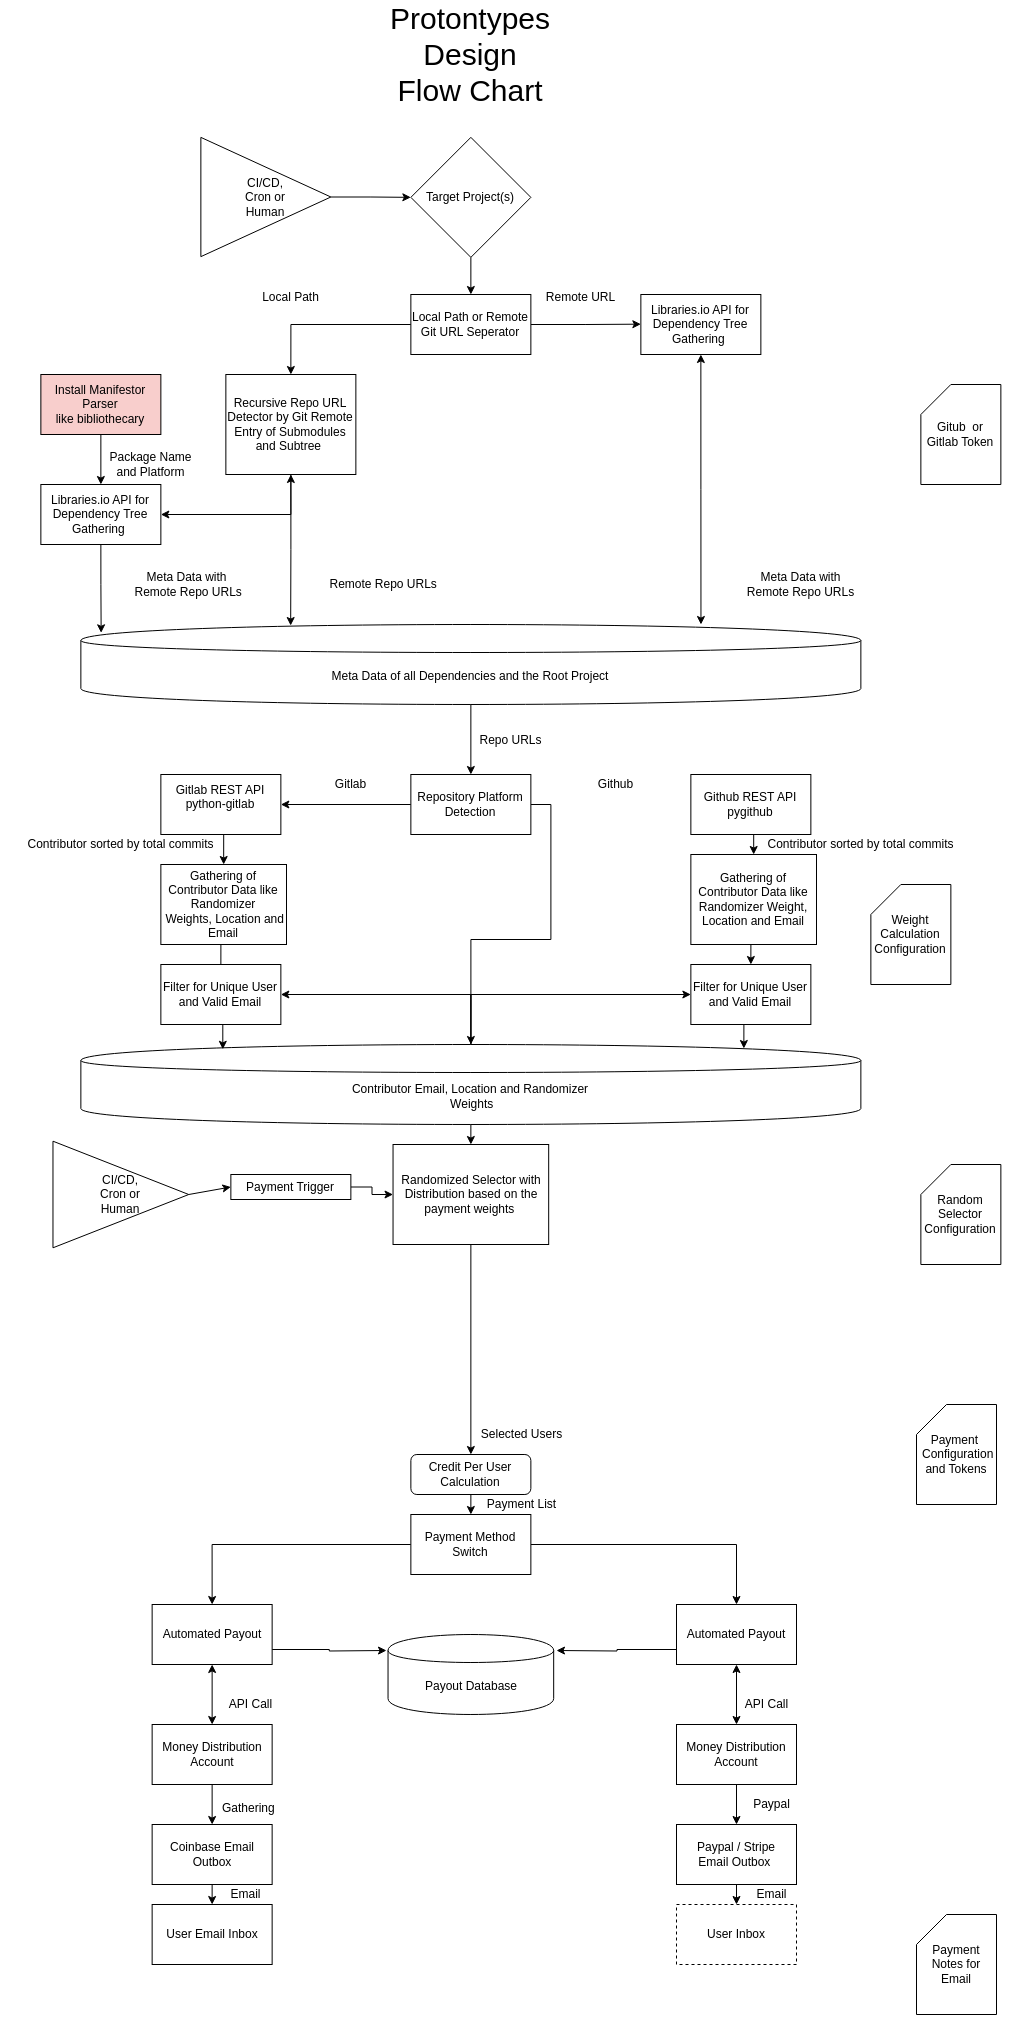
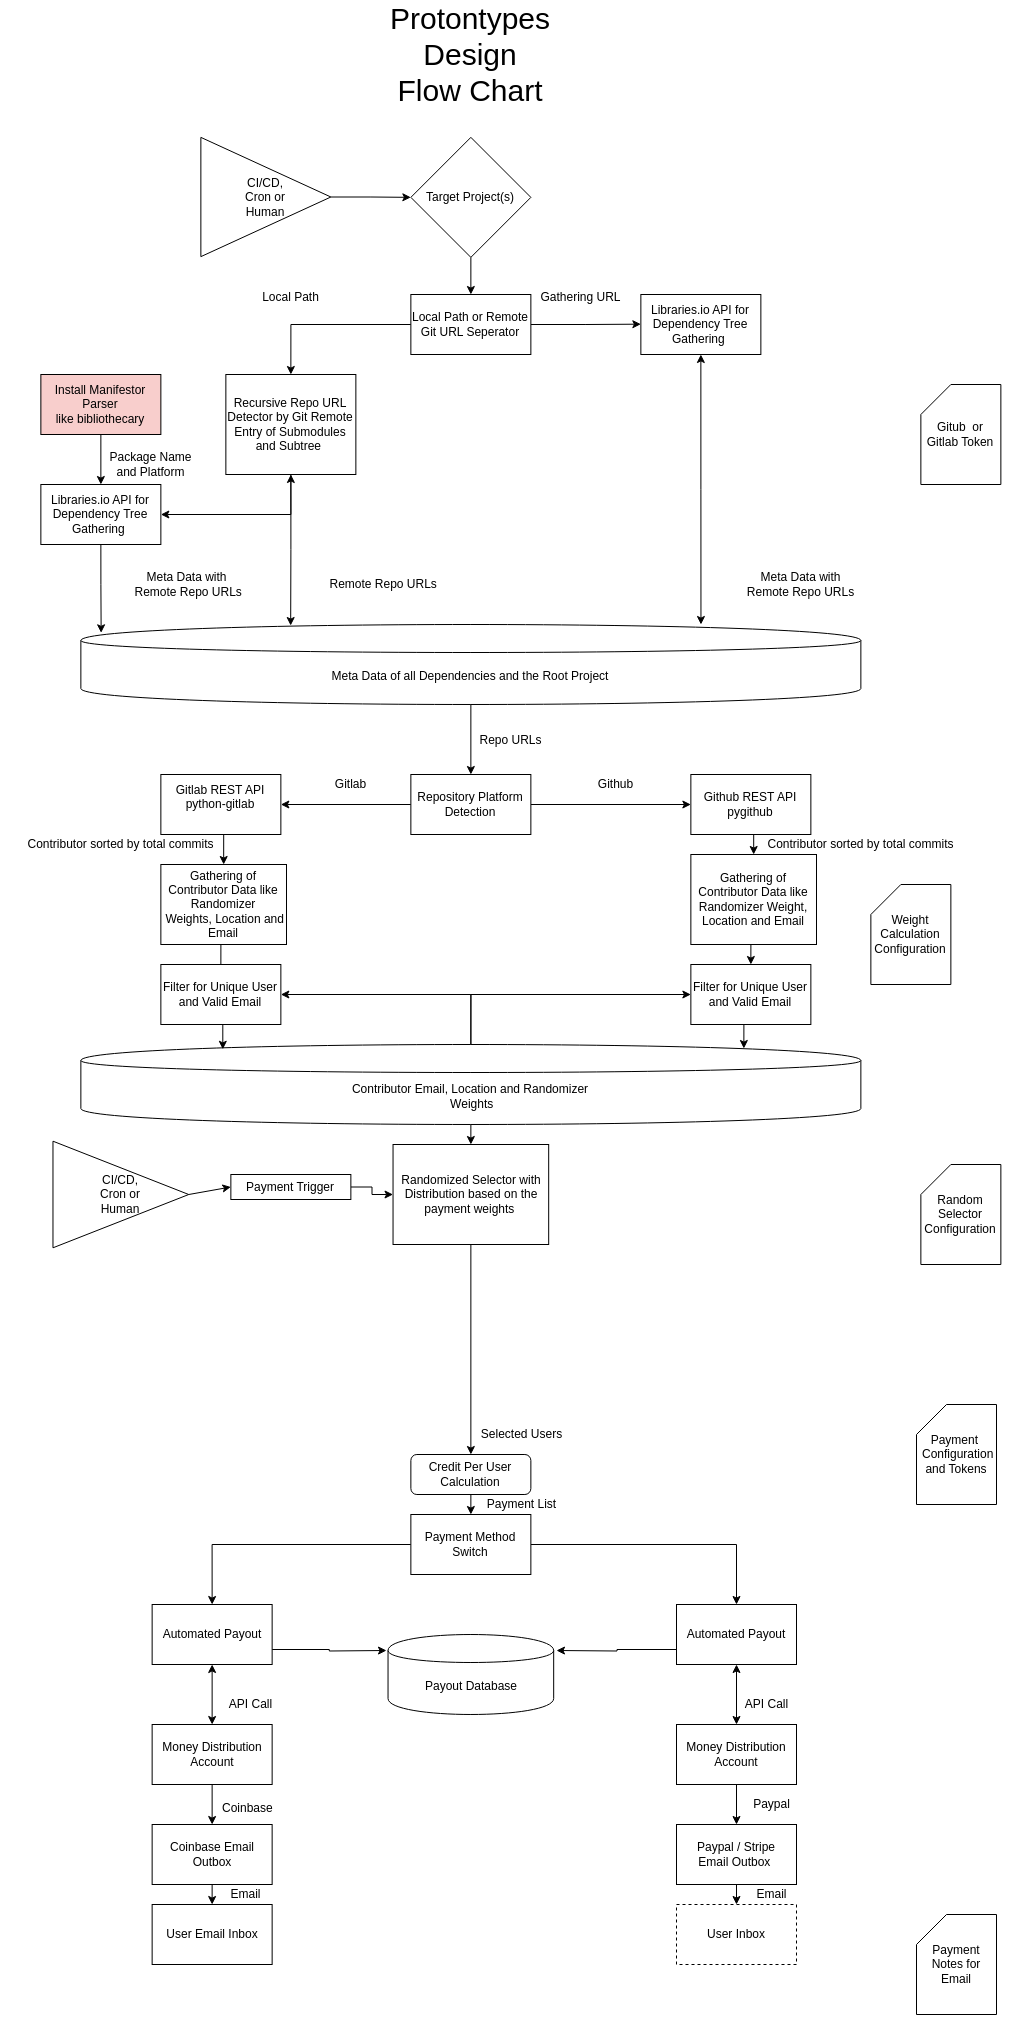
- <mxCell id="9" value="Remote URL" style="text;html=1;align=center;verticalAlign=middle;resizable=0;points=[];;autosize=1;direction=south;" vertex="1" parent="1"><mxGeometry x="570.36" y="243" width="20" height="80" as="geometry" /></mxCell>
+ <mxCell id="9" value="Gathering URL" style="text;html=1;align=center;verticalAlign=middle;resizable=0;points=[];;autosize=1;direction=south;" vertex="1" parent="1"><mxGeometry x="570.36" y="243" width="20" height="80" as="geometry" /></mxCell>
- <mxCell id="24" style="edgeStyle=orthogonalEdgeStyle;rounded=0;orthogonalLoop=1;jettySize=auto;html=1;exitX=1;exitY=0.5;exitDx=0;exitDy=0;" edge="1" parent="1" source="26" target="41"><mxGeometry relative="1" as="geometry" /></mxCell>
+ <mxCell id="24" style="edgeStyle=orthogonalEdgeStyle;rounded=0;orthogonalLoop=1;jettySize=auto;html=1;exitX=1;exitY=0.5;exitDx=0;exitDy=0;" edge="1" parent="1" source="26" target="28"><mxGeometry relative="1" as="geometry" /></mxCell>
- <mxCell id="81" value="Gathering" style="text;html=1;" vertex="1" parent="1"><mxGeometry x="220.36" y="1780" width="80" height="30" as="geometry" /></mxCell>
+ <mxCell id="81" value="Coinbase" style="text;html=1;" vertex="1" parent="1"><mxGeometry x="220.36" y="1780" width="80" height="30" as="geometry" /></mxCell>
